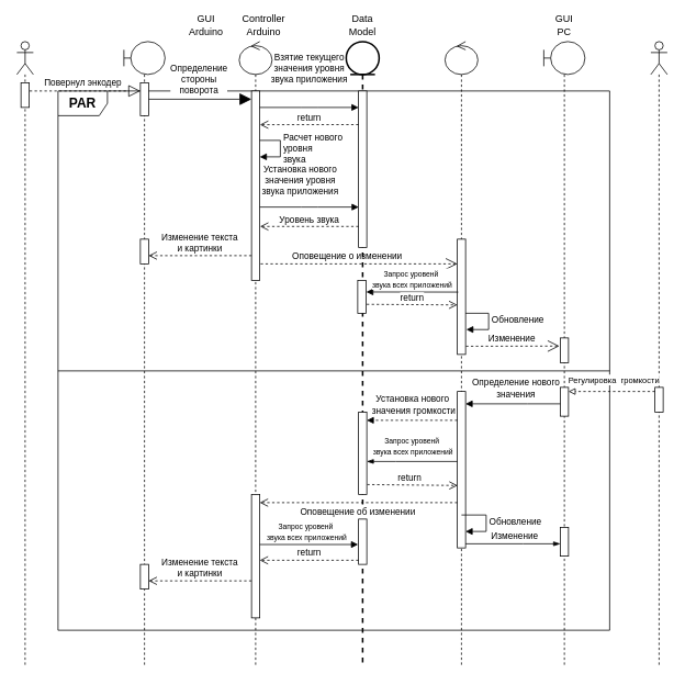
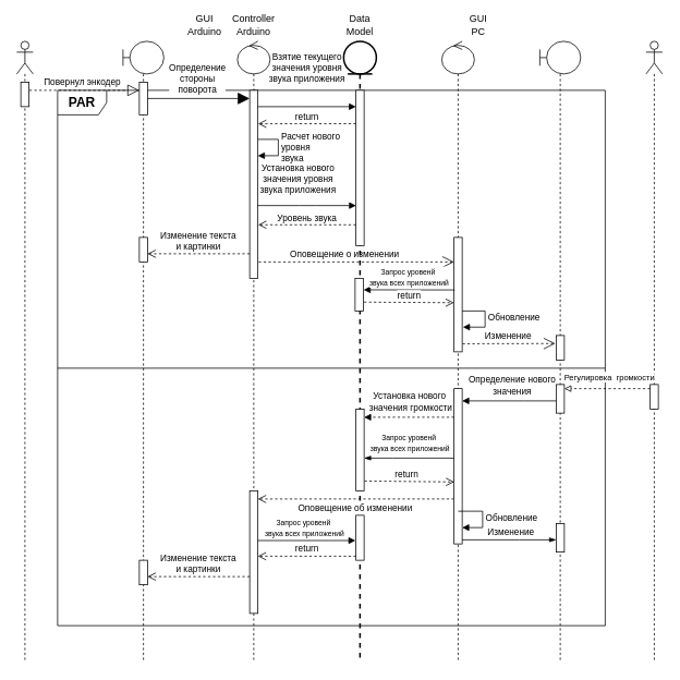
- <mxCell id="34" value="Controller&lt;br&gt;Arduino" style="text;html=1;strokeColor=none;fillColor=none;align=center;verticalAlign=middle;whiteSpace=wrap;rounded=0;" parent="1" vertex="1"><mxGeometry x="300" y="20" width="40" height="20" as="geometry" /></mxCell>
+ <mxCell id="34" value="Controller&lt;br&gt;Arduino" style="text;html=1;strokeColor=none;fillColor=none;align=center;verticalAlign=middle;whiteSpace=wrap;rounded=0;" parent="1" vertex="1"><mxGeometry x="290" y="20" width="40" height="20" as="geometry" /></mxCell>
- <mxCell id="33" value="GUI&lt;br&gt;PC" style="text;html=1;strokeColor=none;fillColor=none;align=center;verticalAlign=middle;whiteSpace=wrap;rounded=0;" parent="1" vertex="1"><mxGeometry x="665" y="20" width="40" height="20" as="geometry" /></mxCell>
+ <mxCell id="33" value="GUI&lt;br&gt;PC" style="text;html=1;strokeColor=none;fillColor=none;align=center;verticalAlign=middle;whiteSpace=wrap;rounded=0;" parent="1" vertex="1"><mxGeometry x="565" y="20" width="40" height="20" as="geometry" /></mxCell>
